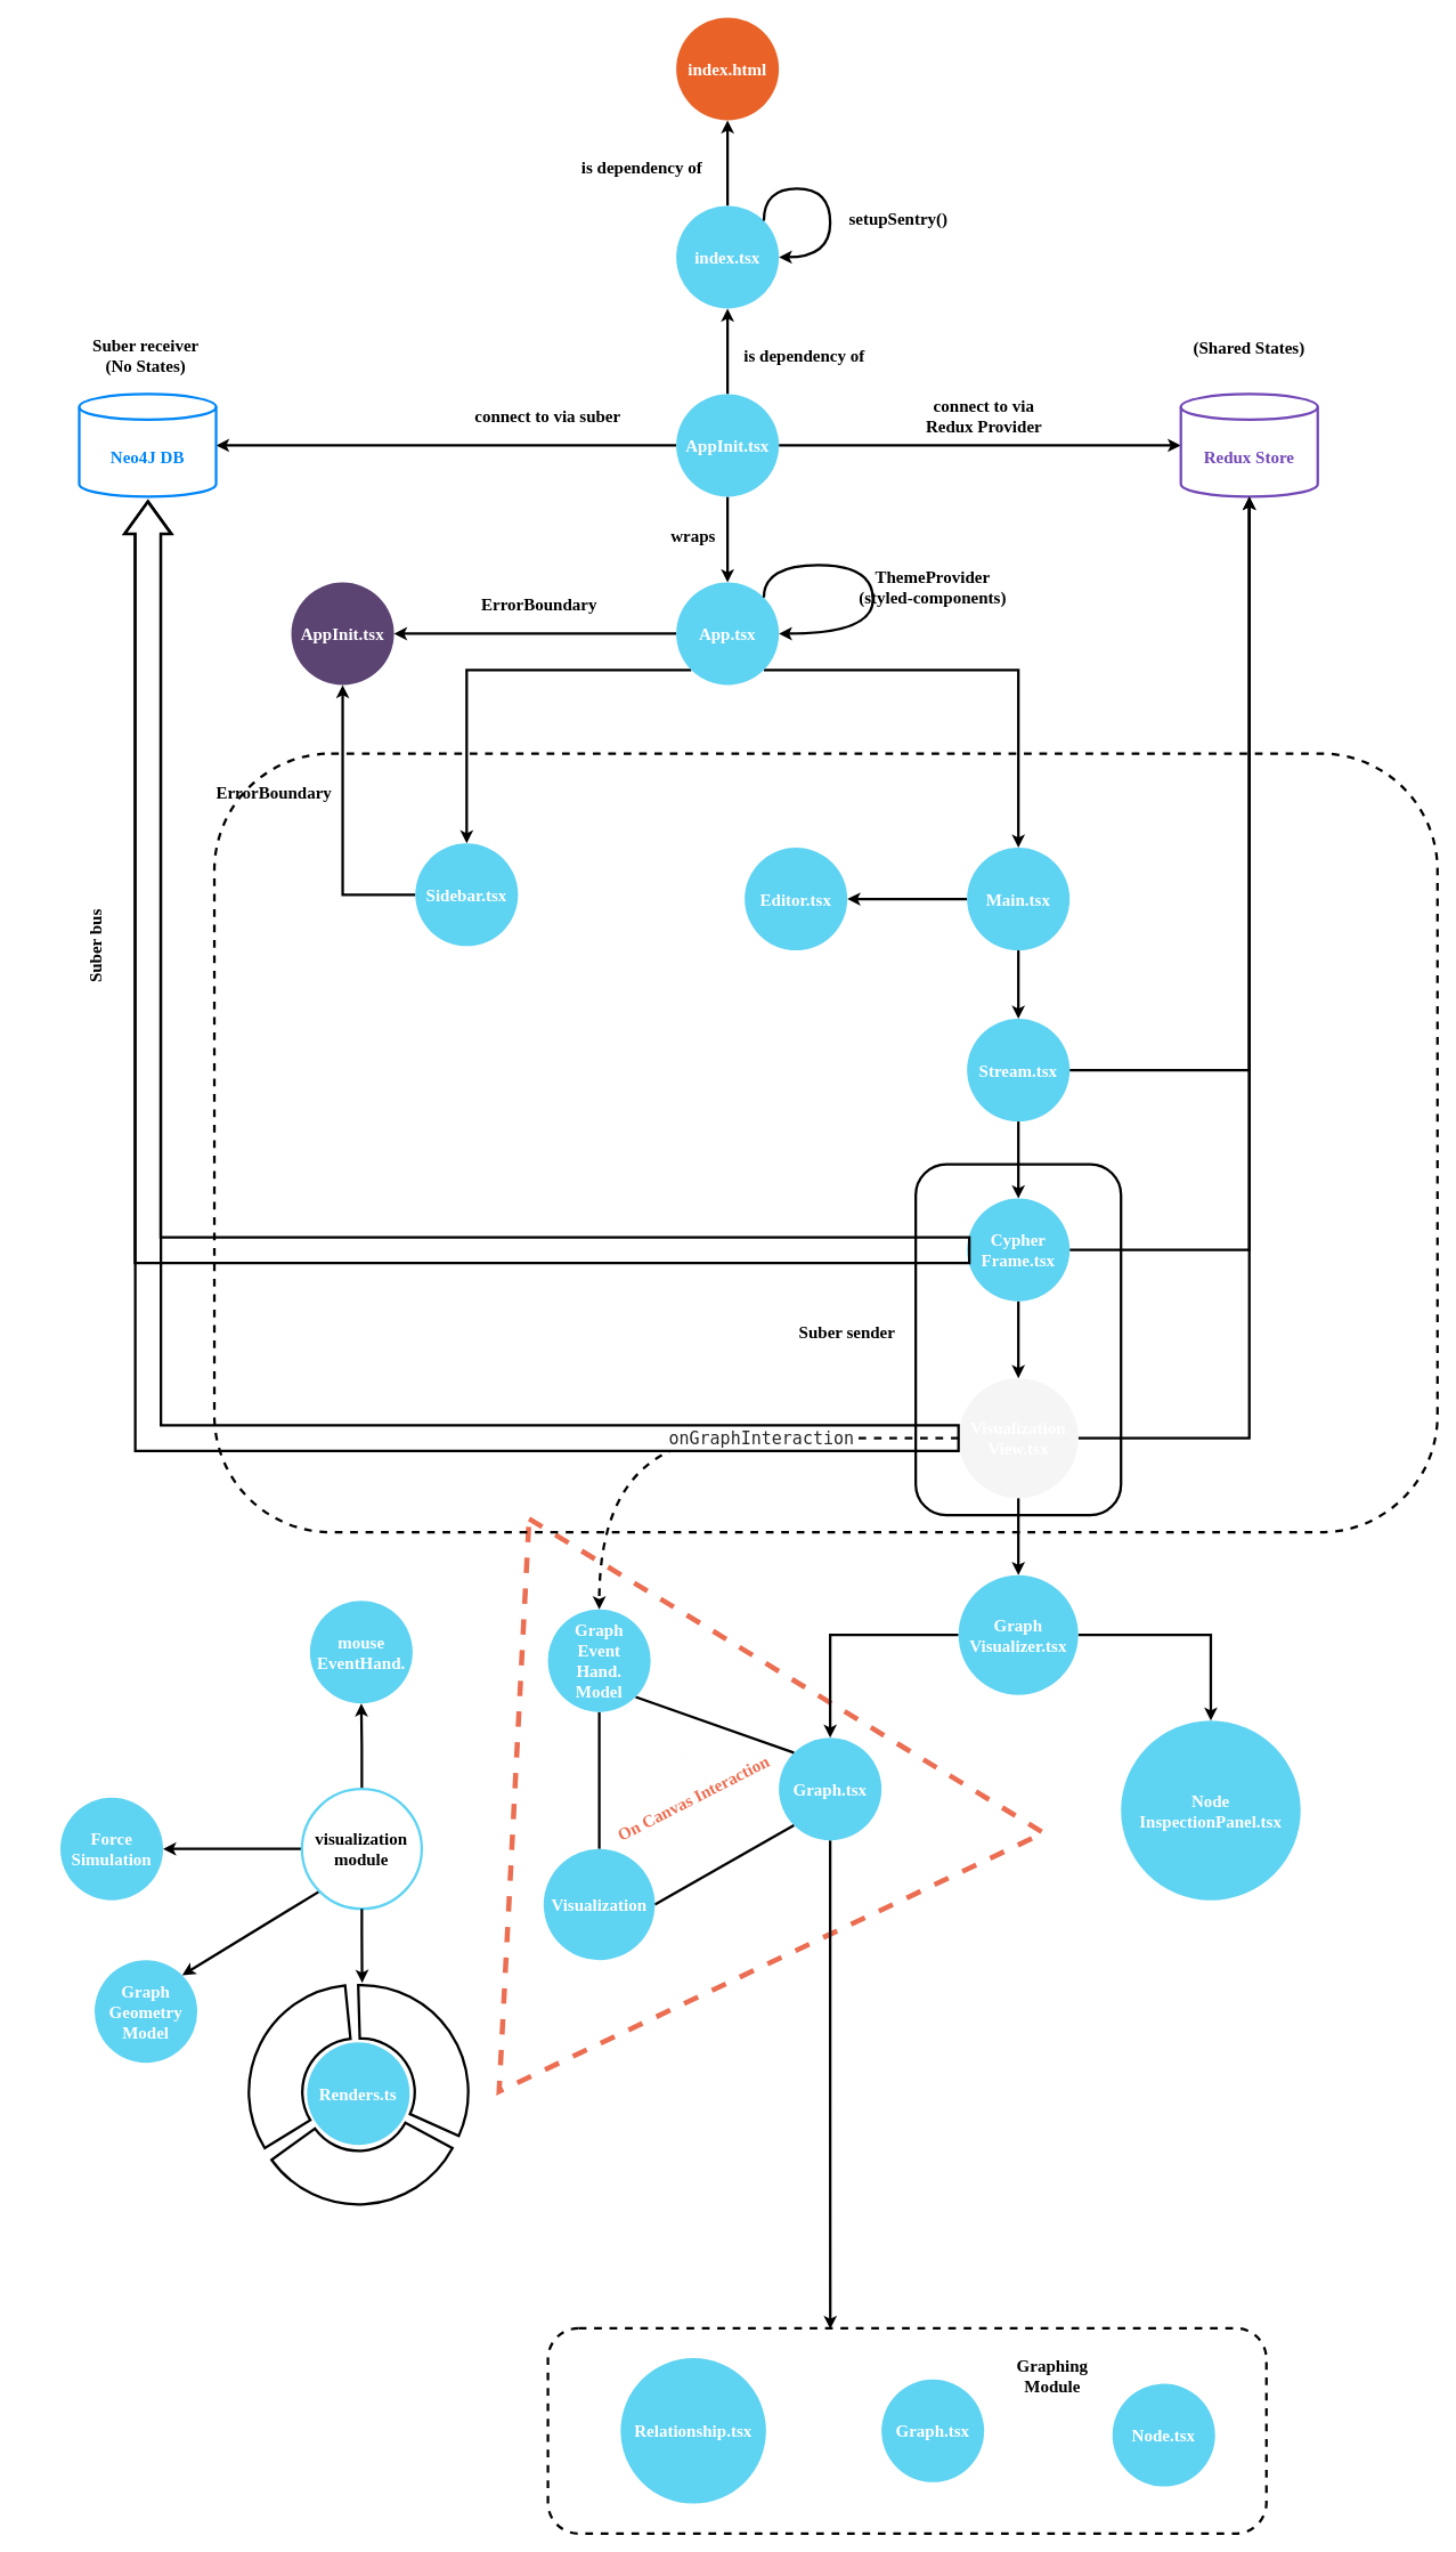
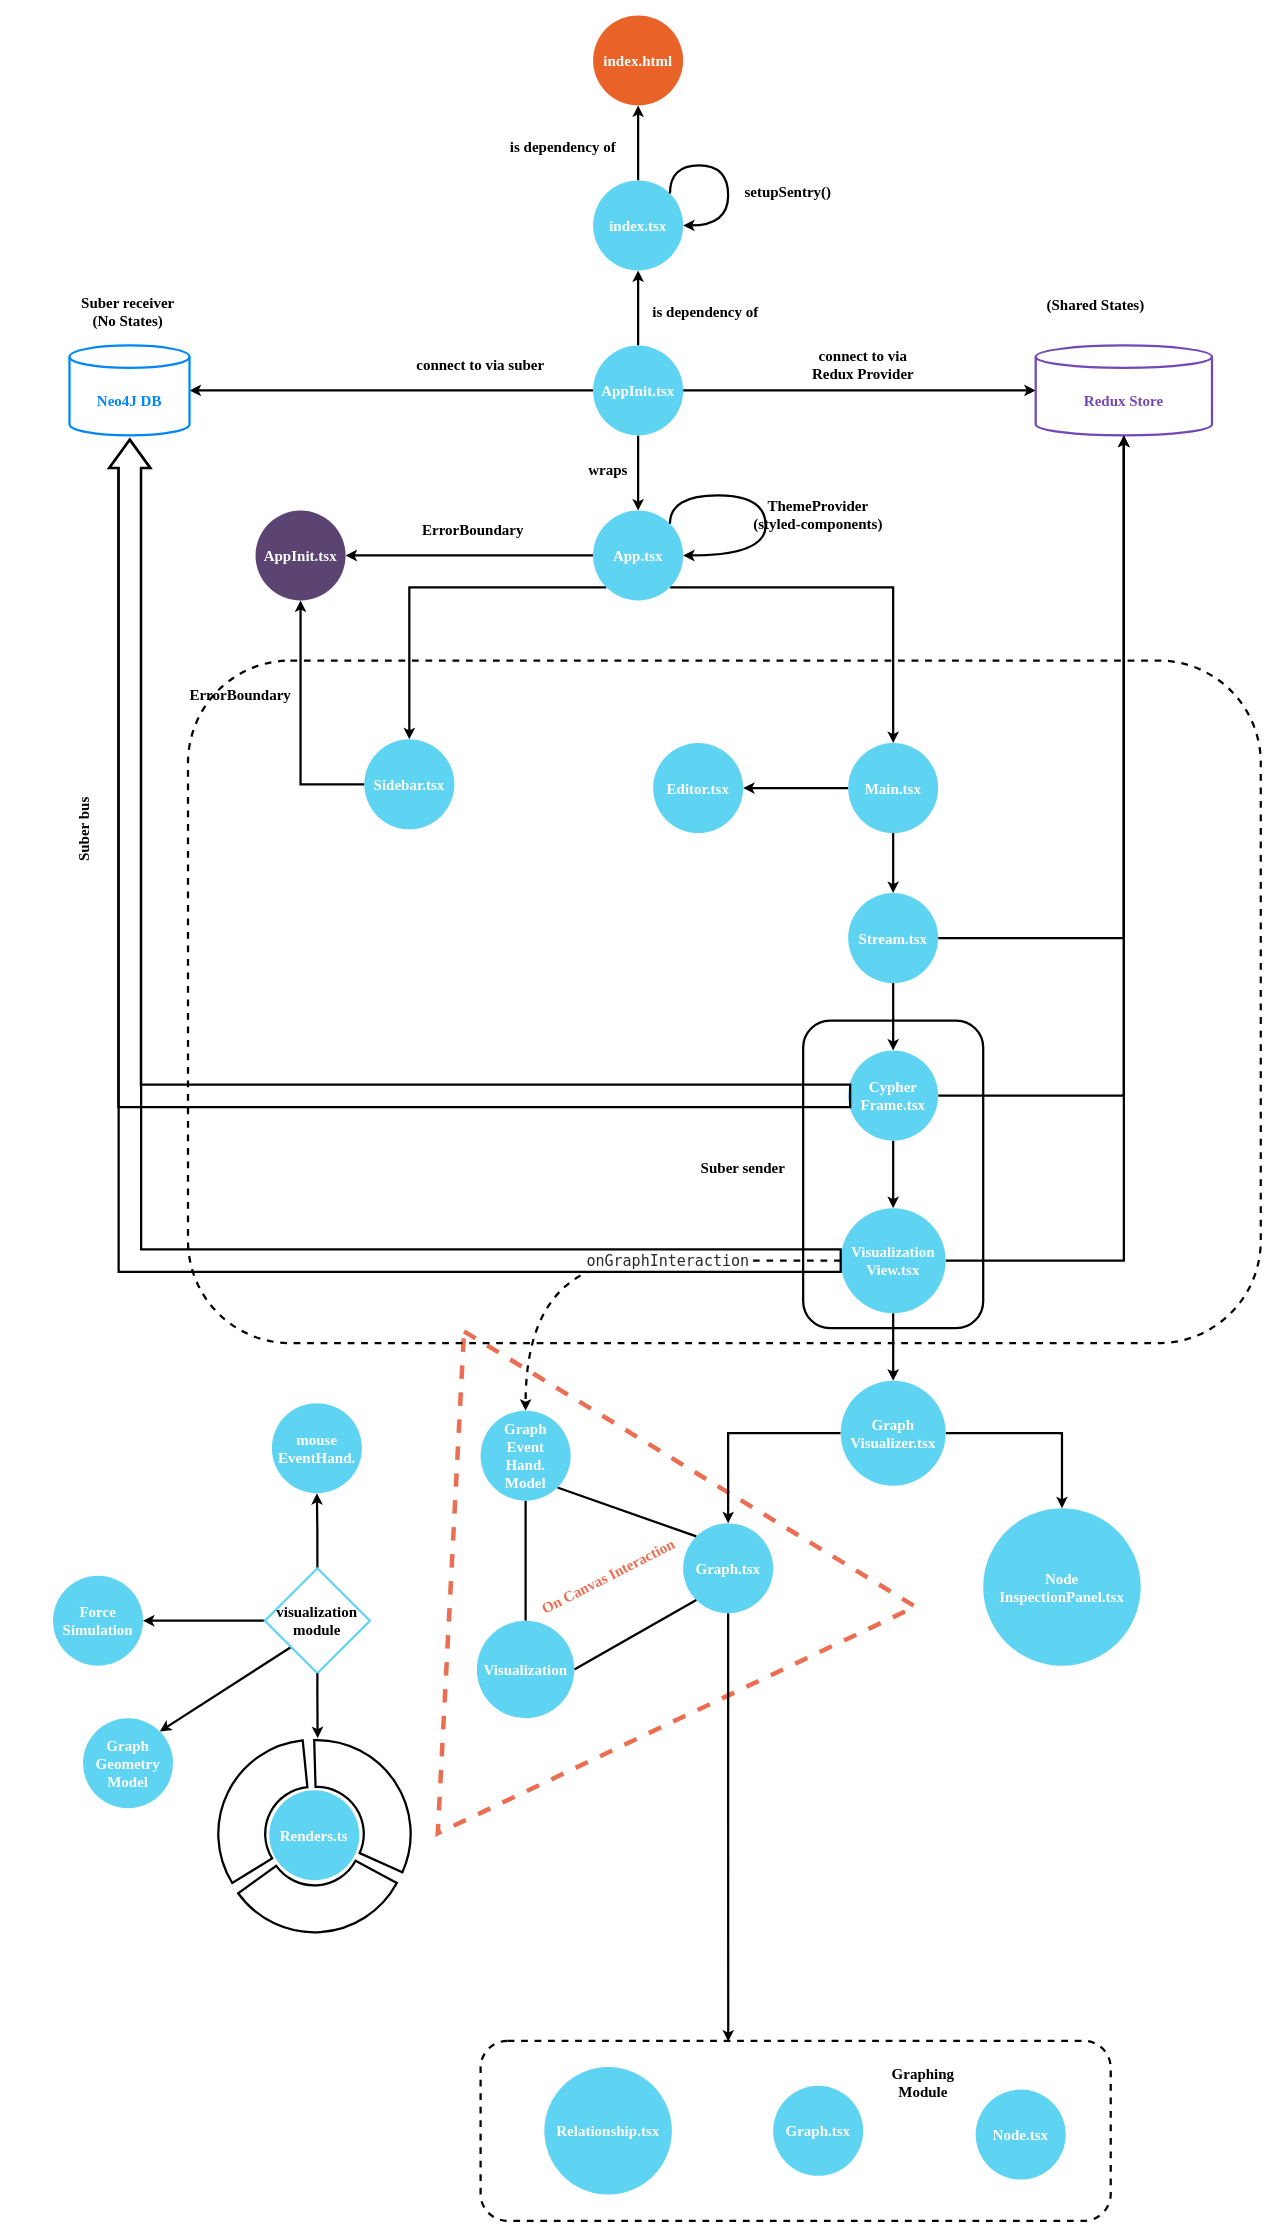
- <mxCell id="23" value="&lt;font color=&quot;#7248b6&quot; style=&quot;font-size: 20px;&quot; face=&quot;Ubuntu&quot;&gt;&lt;b&gt;Redux Store&lt;/b&gt;&lt;/font&gt;" style="shape=cylinder3;whiteSpace=wrap;html=1;boundedLbl=1;backgroundOutline=1;size=15;fillColor=none;strokeColor=#7248B6;strokeWidth=3;" parent="1" vertex="1"><mxGeometry x="1380" y="460" width="160" height="120" as="geometry" /></mxCell>
+ <mxCell id="23" value="&lt;font color=&quot;#7248b6&quot; style=&quot;font-size: 20px;&quot; face=&quot;Ubuntu&quot;&gt;&lt;b&gt;Redux Store&lt;/b&gt;&lt;/font&gt;" style="shape=cylinder3;whiteSpace=wrap;html=1;boundedLbl=1;backgroundOutline=1;size=15;fillColor=none;strokeColor=#7248B6;strokeWidth=3;" parent="1" vertex="1"><mxGeometry x="1380" y="460" width="235" height="120" as="geometry" /></mxCell>
- <mxCell id="47" value="&lt;font color=&quot;#ffffff&quot; style=&quot;font-size: 20px;&quot; face=&quot;Ubuntu&quot;&gt;&lt;b&gt;Visualization&lt;br&gt;View.tsx&lt;/b&gt;&lt;/font&gt;" style="ellipse;whiteSpace=wrap;html=1;aspect=fixed;strokeColor=none;fillColor=#f5f5f5;" parent="1" vertex="1"><mxGeometry x="1120" y="1610" width="140" height="140" as="geometry" /></mxCell>
+ <mxCell id="47" value="&lt;font color=&quot;#ffffff&quot; style=&quot;font-size: 20px;&quot; face=&quot;Ubuntu&quot;&gt;&lt;b&gt;Visualization&lt;br&gt;View.tsx&lt;/b&gt;&lt;/font&gt;" style="ellipse;whiteSpace=wrap;html=1;aspect=fixed;strokeColor=none;fillColor=#5FD3F2;" parent="1" vertex="1"><mxGeometry x="1120" y="1610" width="140" height="140" as="geometry" /></mxCell>
- <mxCell id="60" value="&lt;font face=&quot;Ubuntu&quot;&gt;&lt;span style=&quot;font-size: 20px;&quot;&gt;&lt;b style=&quot;&quot;&gt;visualization module&lt;/b&gt;&lt;/span&gt;&lt;/font&gt;" style="ellipse;whiteSpace=wrap;html=1;aspect=fixed;strokeColor=#5FD3F2;fillColor=none;gradientColor=none;strokeWidth=3;" parent="1" vertex="1"><mxGeometry x="352.44" y="2090" width="140" height="140" as="geometry" /></mxCell>
+ <mxCell id="60" value="&lt;font face=&quot;Ubuntu&quot;&gt;&lt;span style=&quot;font-size: 20px;&quot;&gt;&lt;b style=&quot;&quot;&gt;visualization module&lt;/b&gt;&lt;/span&gt;&lt;/font&gt;" style="rhombus;whiteSpace=wrap;html=1;aspect=fixed;strokeColor=#5FD3F2;fillColor=none;gradientColor=none;strokeWidth=3;" parent="1" vertex="1"><mxGeometry x="352.44" y="2090" width="140" height="140" as="geometry" /></mxCell>
